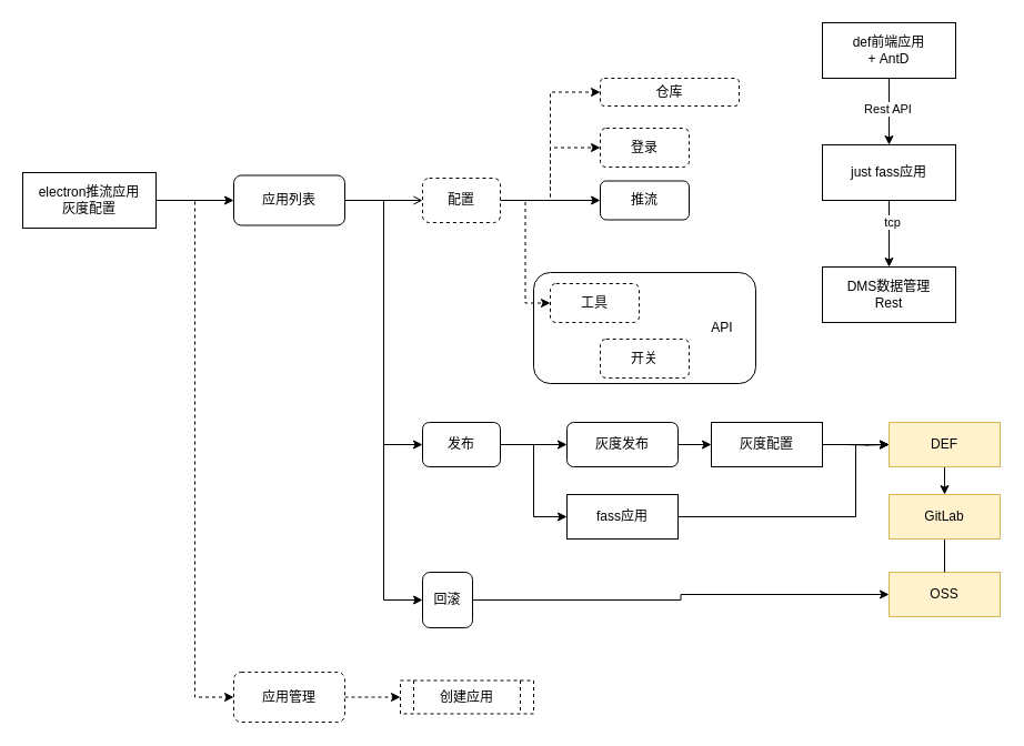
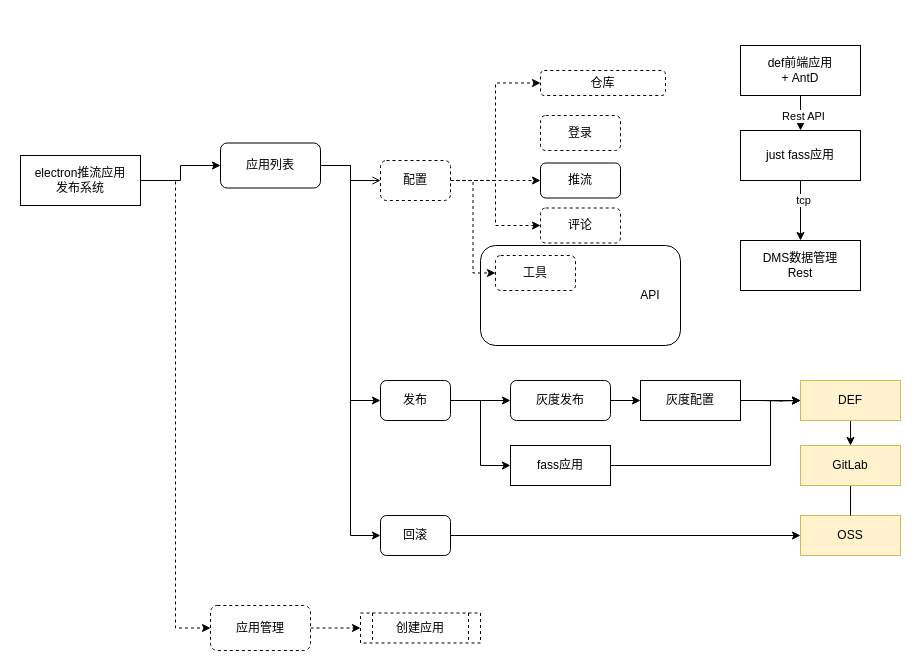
- <mxCell id="44" value="def前端应用&lt;br&gt;+ AntD" style="rounded=0;whiteSpace=wrap;html=1;" vertex="1" parent="1"><mxGeometry x="740" y="20" width="120" height="50" as="geometry" /></mxCell>
+ <mxCell id="44" value="def前端应用&lt;br&gt;+ AntD" style="rounded=0;whiteSpace=wrap;html=1;" vertex="1" parent="1"><mxGeometry x="740" y="45" width="120" height="50" as="geometry" /></mxCell>
- <mxCell id="17" style="edgeStyle=orthogonalEdgeStyle;rounded=0;orthogonalLoop=1;jettySize=auto;html=1;exitX=1;exitY=0.5;exitDx=0;exitDy=0;entryX=0;entryY=0.5;entryDx=0;entryDy=0;dashed=1;" edge="1" parent="1" source="21" target="22"><mxGeometry relative="1" as="geometry" /></mxCell>
- <mxCell id="5" value="electron推流应用&lt;br&gt;灰度配置" style="rounded=0;whiteSpace=wrap;html=1;" vertex="1" parent="1"><mxGeometry x="20" y="155" width="120" height="50" as="geometry" /></mxCell>
+ <mxCell id="5" value="electron推流应用&lt;br&gt;发布系统" style="rounded=0;whiteSpace=wrap;html=1;" vertex="1" parent="1"><mxGeometry x="20" y="155" width="120" height="50" as="geometry" /></mxCell>
- <mxCell id="29" value="应用列表" style="rounded=1;whiteSpace=wrap;html=1;" vertex="1" parent="1"><mxGeometry x="210" y="157.5" width="100" height="45" as="geometry" /></mxCell>
+ <mxCell id="29" value="应用列表" style="rounded=1;whiteSpace=wrap;html=1;" vertex="1" parent="1"><mxGeometry x="220" y="142.5" width="100" height="45" as="geometry" /></mxCell>
- <mxCell id="18" style="edgeStyle=orthogonalEdgeStyle;rounded=0;orthogonalLoop=1;jettySize=auto;html=1;exitX=1;exitY=0.5;exitDx=0;exitDy=0;entryX=0;entryY=0.5;entryDx=0;entryDy=0;dashed=0;" edge="1" parent="1" source="21" target="24"><mxGeometry relative="1" as="geometry" /></mxCell>
+ <mxCell id="18" style="edgeStyle=orthogonalEdgeStyle;rounded=0;orthogonalLoop=1;jettySize=auto;html=1;exitX=1;exitY=0.5;exitDx=0;exitDy=0;entryX=0;entryY=0.5;entryDx=0;entryDy=0;dashed=1;" edge="1" parent="1" source="21" target="24"><mxGeometry relative="1" as="geometry" /></mxCell>
+ <mxCell id="19" style="edgeStyle=orthogonalEdgeStyle;rounded=0;orthogonalLoop=1;jettySize=auto;html=1;exitX=1;exitY=0.5;exitDx=0;exitDy=0;entryX=0;entryY=0.5;entryDx=0;entryDy=0;dashed=1;" edge="1" parent="1" source="21" target="25"><mxGeometry relative="1" as="geometry" /></mxCell>
+ <mxCell id="25" value="评论" style="rounded=1;whiteSpace=wrap;html=1;dashed=1;" vertex="1" parent="1"><mxGeometry x="540" y="207.5" width="80" height="35" as="geometry" /></mxCell>
- <mxCell id="34" value="开关" style="rounded=1;whiteSpace=wrap;html=1;dashed=1;" vertex="1" parent="1"><mxGeometry x="540" y="305" width="80" height="35" as="geometry" /></mxCell>
- <mxCell id="13" value="回滚" style="rounded=1;whiteSpace=wrap;html=1;" vertex="1" parent="1"><mxGeometry x="380" y="515" width="45" height="50" as="geometry" /></mxCell>
+ <mxCell id="13" value="回滚" style="rounded=1;whiteSpace=wrap;html=1;" vertex="1" parent="1"><mxGeometry x="380" y="515" width="70" height="40" as="geometry" /></mxCell>
